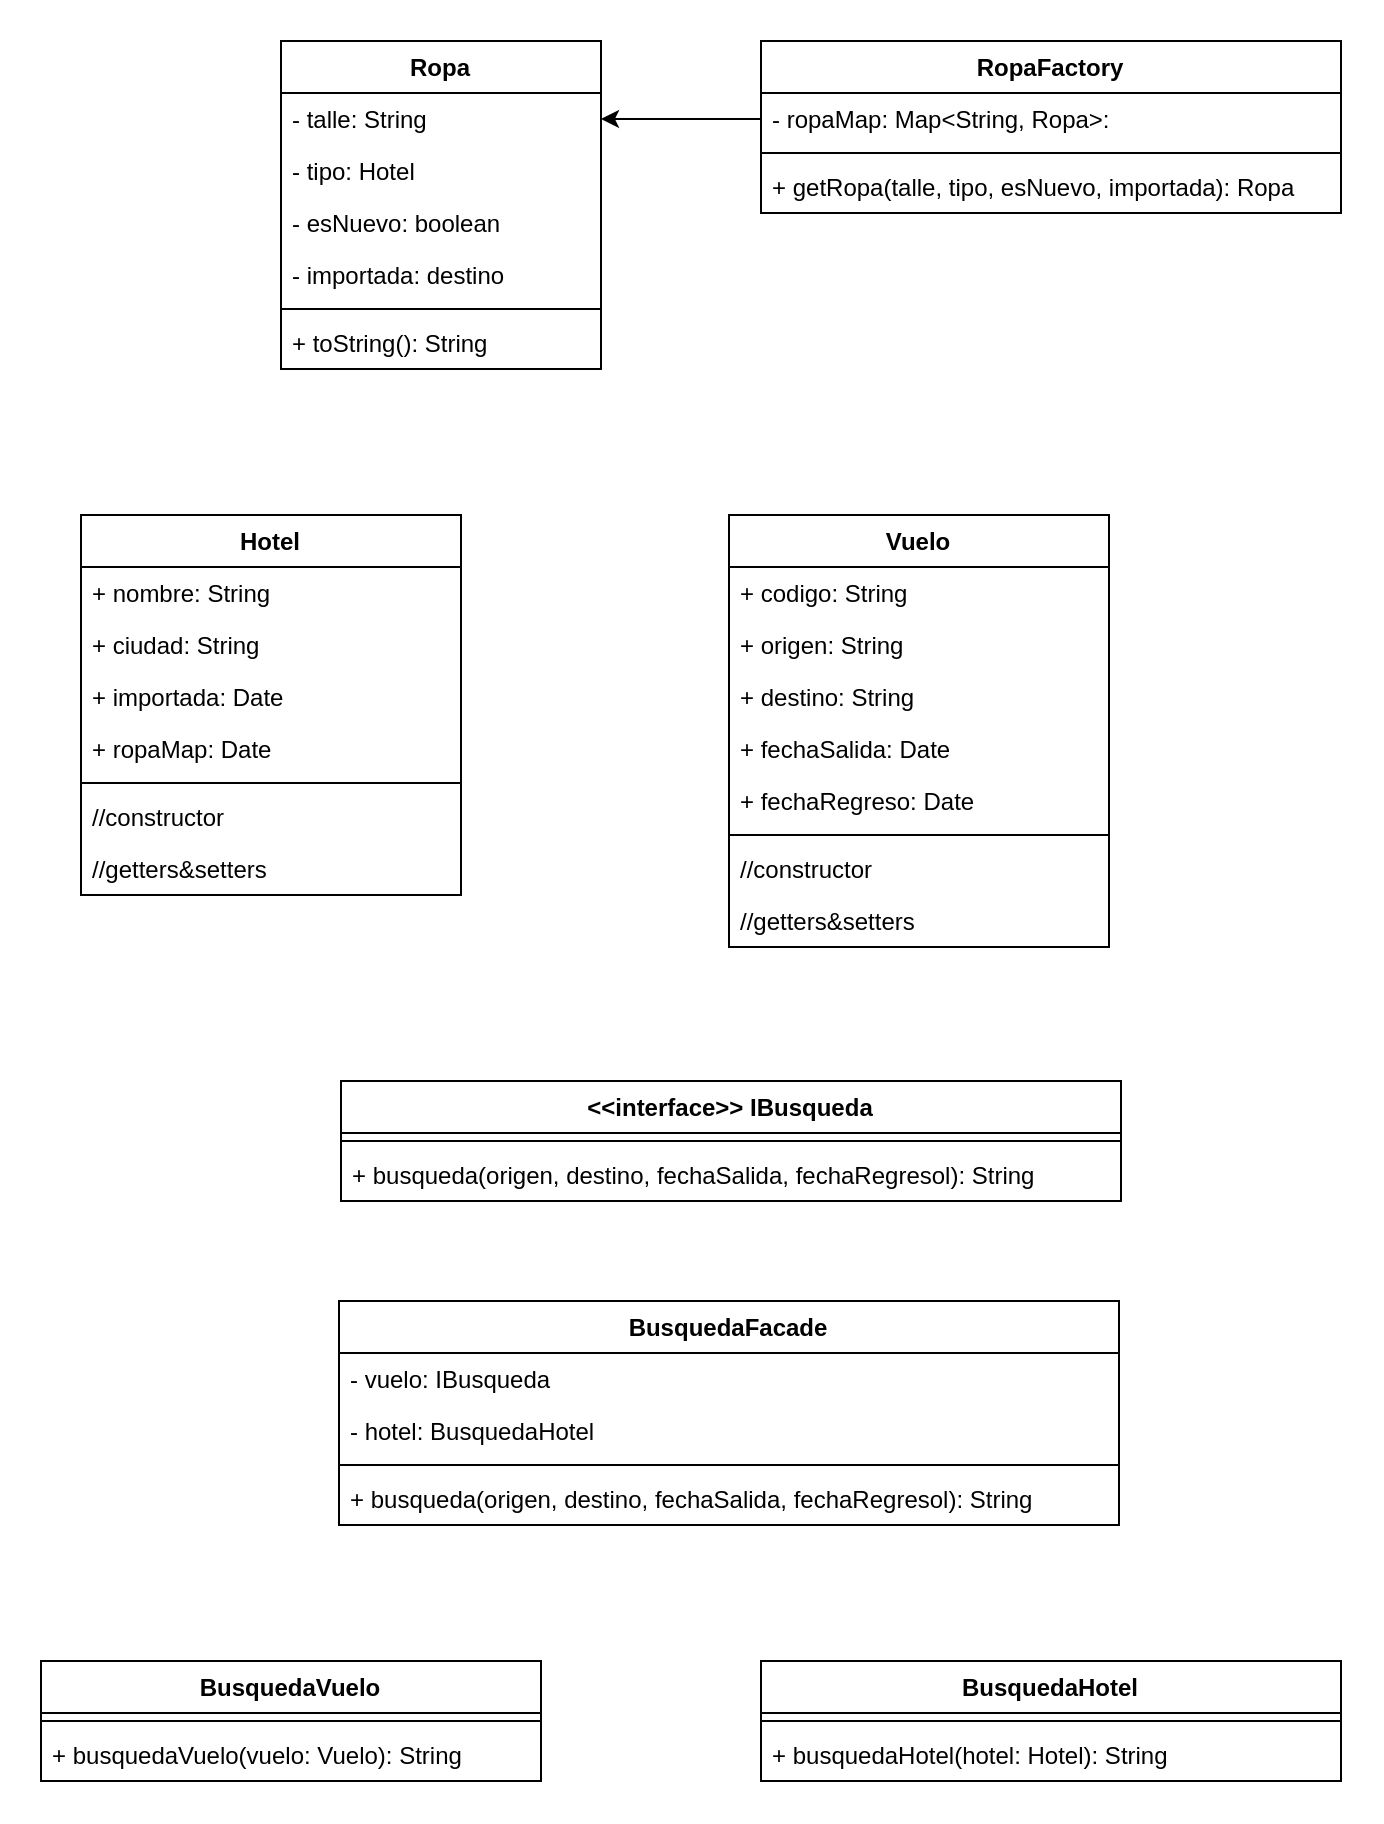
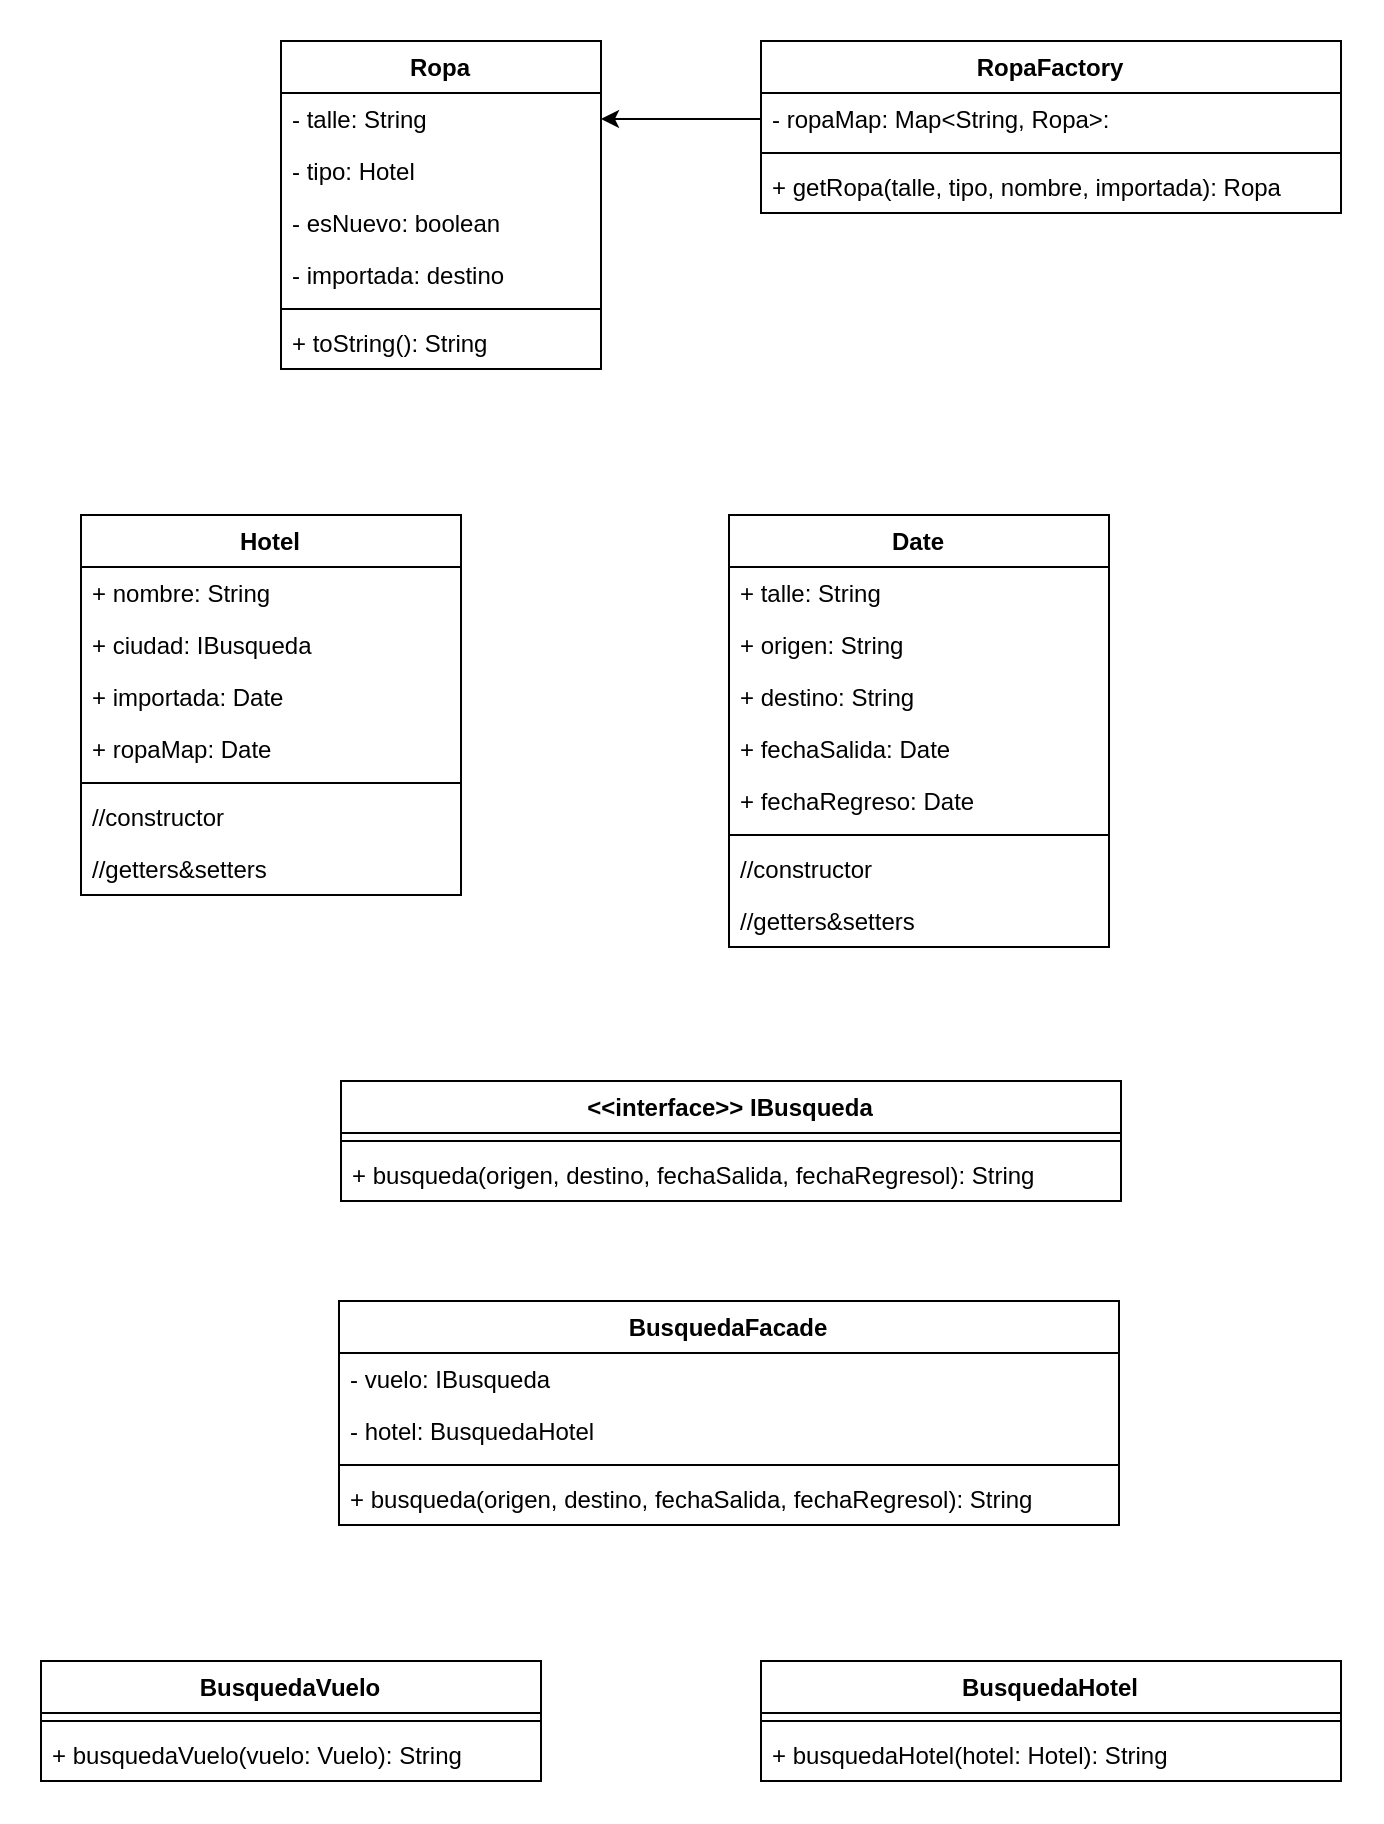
- <mxCell id="12" value="+ getRopa(talle, tipo, esNuevo, importada): Ropa" style="text;strokeColor=none;fillColor=none;align=left;verticalAlign=top;spacingLeft=4;spacingRight=4;overflow=hidden;rotatable=0;points=[[0,0.5],[1,0.5]];portConstraint=eastwest;" vertex="1" parent="9"><mxGeometry y="60" width="290" height="26" as="geometry" /></mxCell>
+ <mxCell id="12" value="+ getRopa(talle, tipo, nombre, importada): Ropa" style="text;strokeColor=none;fillColor=none;align=left;verticalAlign=top;spacingLeft=4;spacingRight=4;overflow=hidden;rotatable=0;points=[[0,0.5],[1,0.5]];portConstraint=eastwest;" vertex="1" parent="9"><mxGeometry y="60" width="290" height="26" as="geometry" /></mxCell>
- <mxCell id="25" value="Vuelo" style="swimlane;fontStyle=1;align=center;verticalAlign=top;childLayout=stackLayout;horizontal=1;startSize=26;horizontalStack=0;resizeParent=1;resizeParentMax=0;resizeLast=0;collapsible=1;marginBottom=0;" vertex="1" parent="1"><mxGeometry x="364" y="257" width="190" height="216" as="geometry" /></mxCell>
+ <mxCell id="25" value="Date" style="swimlane;fontStyle=1;align=center;verticalAlign=top;childLayout=stackLayout;horizontal=1;startSize=26;horizontalStack=0;resizeParent=1;resizeParentMax=0;resizeLast=0;collapsible=1;marginBottom=0;" vertex="1" parent="1"><mxGeometry x="364" y="257" width="190" height="216" as="geometry" /></mxCell>
- <mxCell id="26" value="+ codigo: String" style="text;strokeColor=none;fillColor=none;align=left;verticalAlign=top;spacingLeft=4;spacingRight=4;overflow=hidden;rotatable=0;points=[[0,0.5],[1,0.5]];portConstraint=eastwest;" vertex="1" parent="25"><mxGeometry y="26" width="190" height="26" as="geometry" /></mxCell>
+ <mxCell id="26" value="+ talle: String" style="text;strokeColor=none;fillColor=none;align=left;verticalAlign=top;spacingLeft=4;spacingRight=4;overflow=hidden;rotatable=0;points=[[0,0.5],[1,0.5]];portConstraint=eastwest;" vertex="1" parent="25"><mxGeometry y="26" width="190" height="26" as="geometry" /></mxCell>
- <mxCell id="19" value="+ ciudad: String" style="text;strokeColor=none;fillColor=none;align=left;verticalAlign=top;spacingLeft=4;spacingRight=4;overflow=hidden;rotatable=0;points=[[0,0.5],[1,0.5]];portConstraint=eastwest;" vertex="1" parent="17"><mxGeometry y="52" width="190" height="26" as="geometry" /></mxCell>
+ <mxCell id="19" value="+ ciudad: IBusqueda" style="text;strokeColor=none;fillColor=none;align=left;verticalAlign=top;spacingLeft=4;spacingRight=4;overflow=hidden;rotatable=0;points=[[0,0.5],[1,0.5]];portConstraint=eastwest;" vertex="1" parent="17"><mxGeometry y="52" width="190" height="26" as="geometry" /></mxCell>
